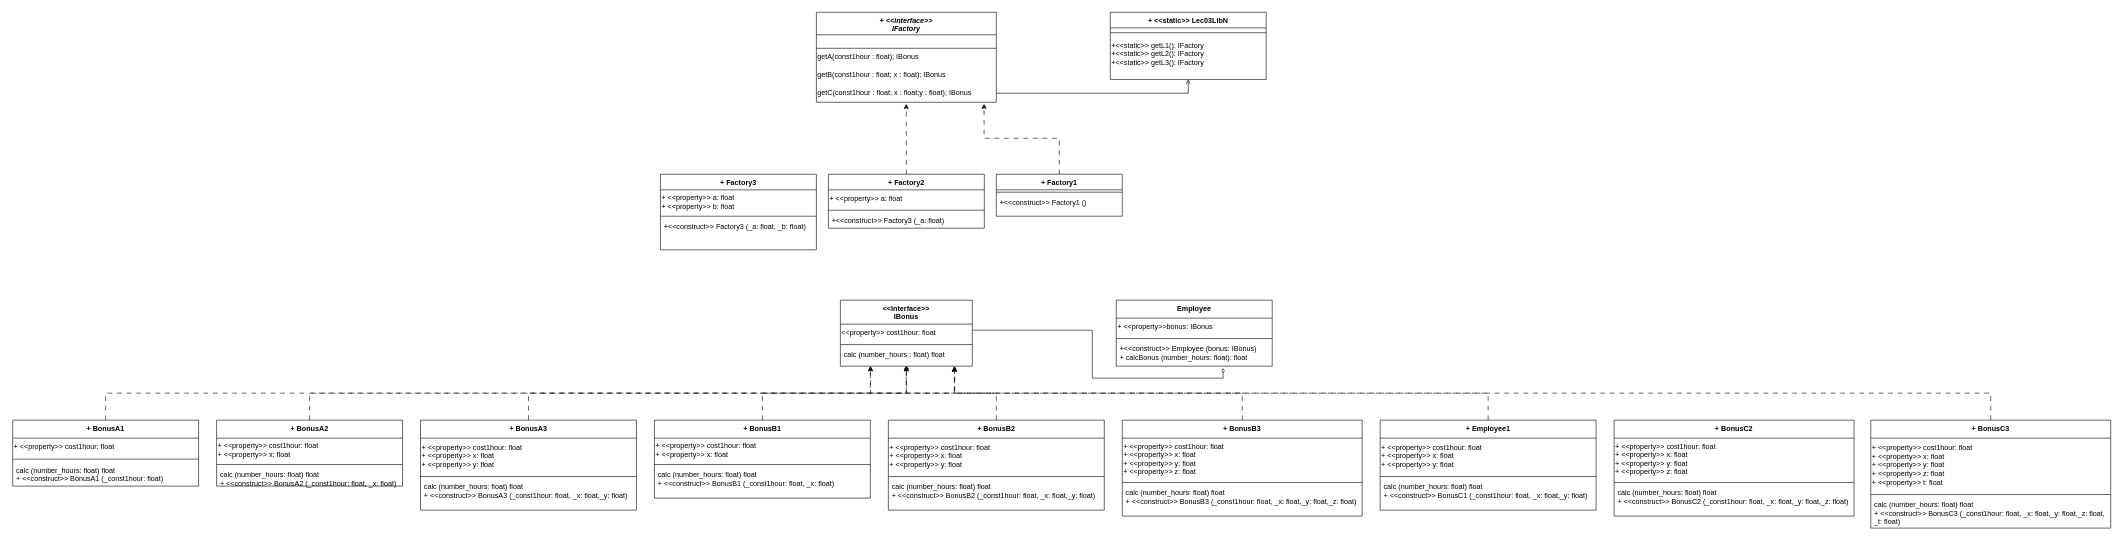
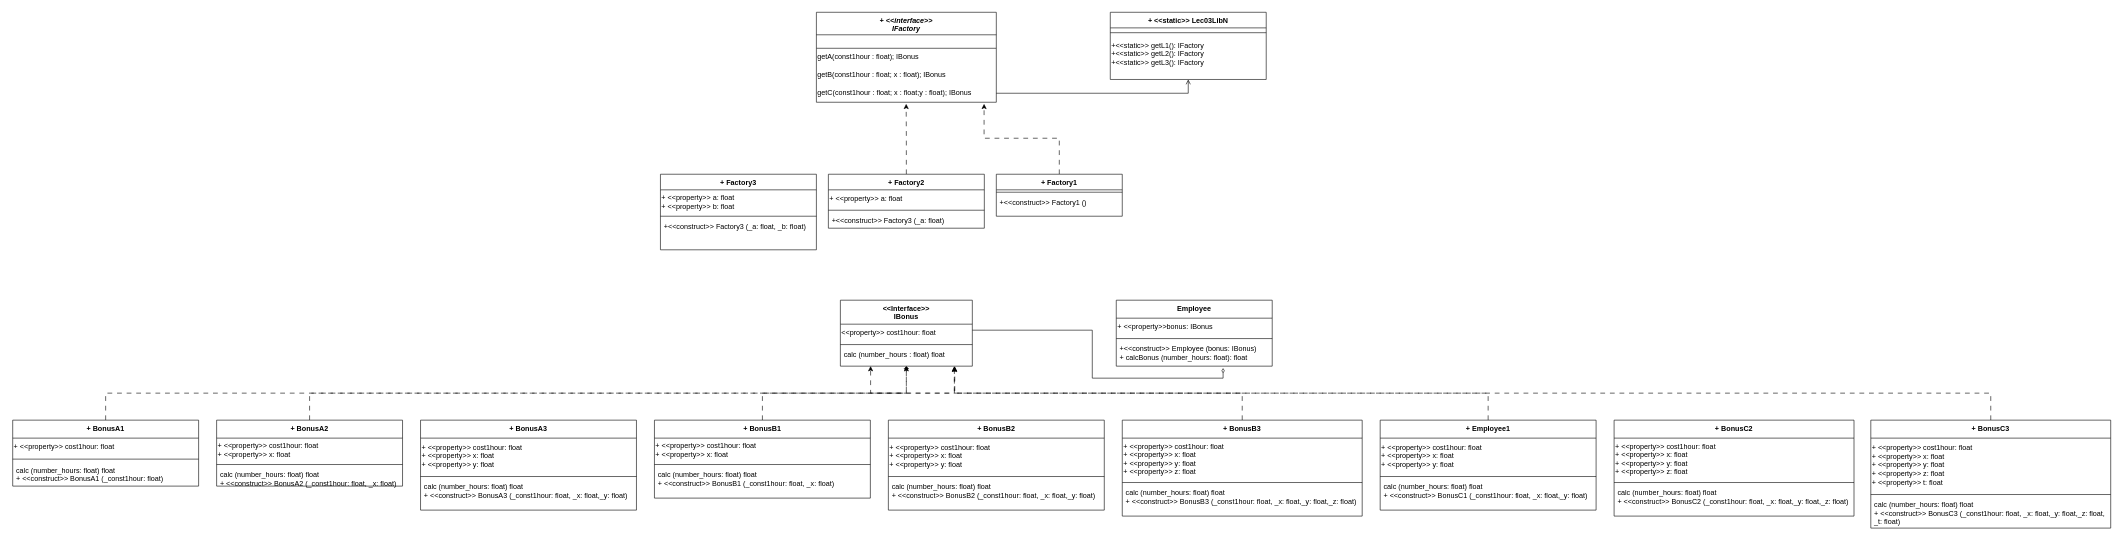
- <mxCell id="34" style="edgeStyle=orthogonalEdgeStyle;rounded=0;orthogonalLoop=1;jettySize=auto;html=1;entryX=0.227;entryY=1;entryDx=0;entryDy=0;entryPerimeter=0;dashed=1;dashPattern=8 8;" parent="1" source="35" target="23" edge="1"><mxGeometry relative="1" as="geometry" /></mxCell>
- <mxCell id="44" style="edgeStyle=orthogonalEdgeStyle;rounded=0;orthogonalLoop=1;jettySize=auto;html=1;entryX=0.5;entryY=1;entryDx=0;entryDy=0;entryPerimeter=0;dashed=1;dashPattern=8 8;" parent="1" source="45" target="23" edge="1"><mxGeometry relative="1" as="geometry" /></mxCell>
